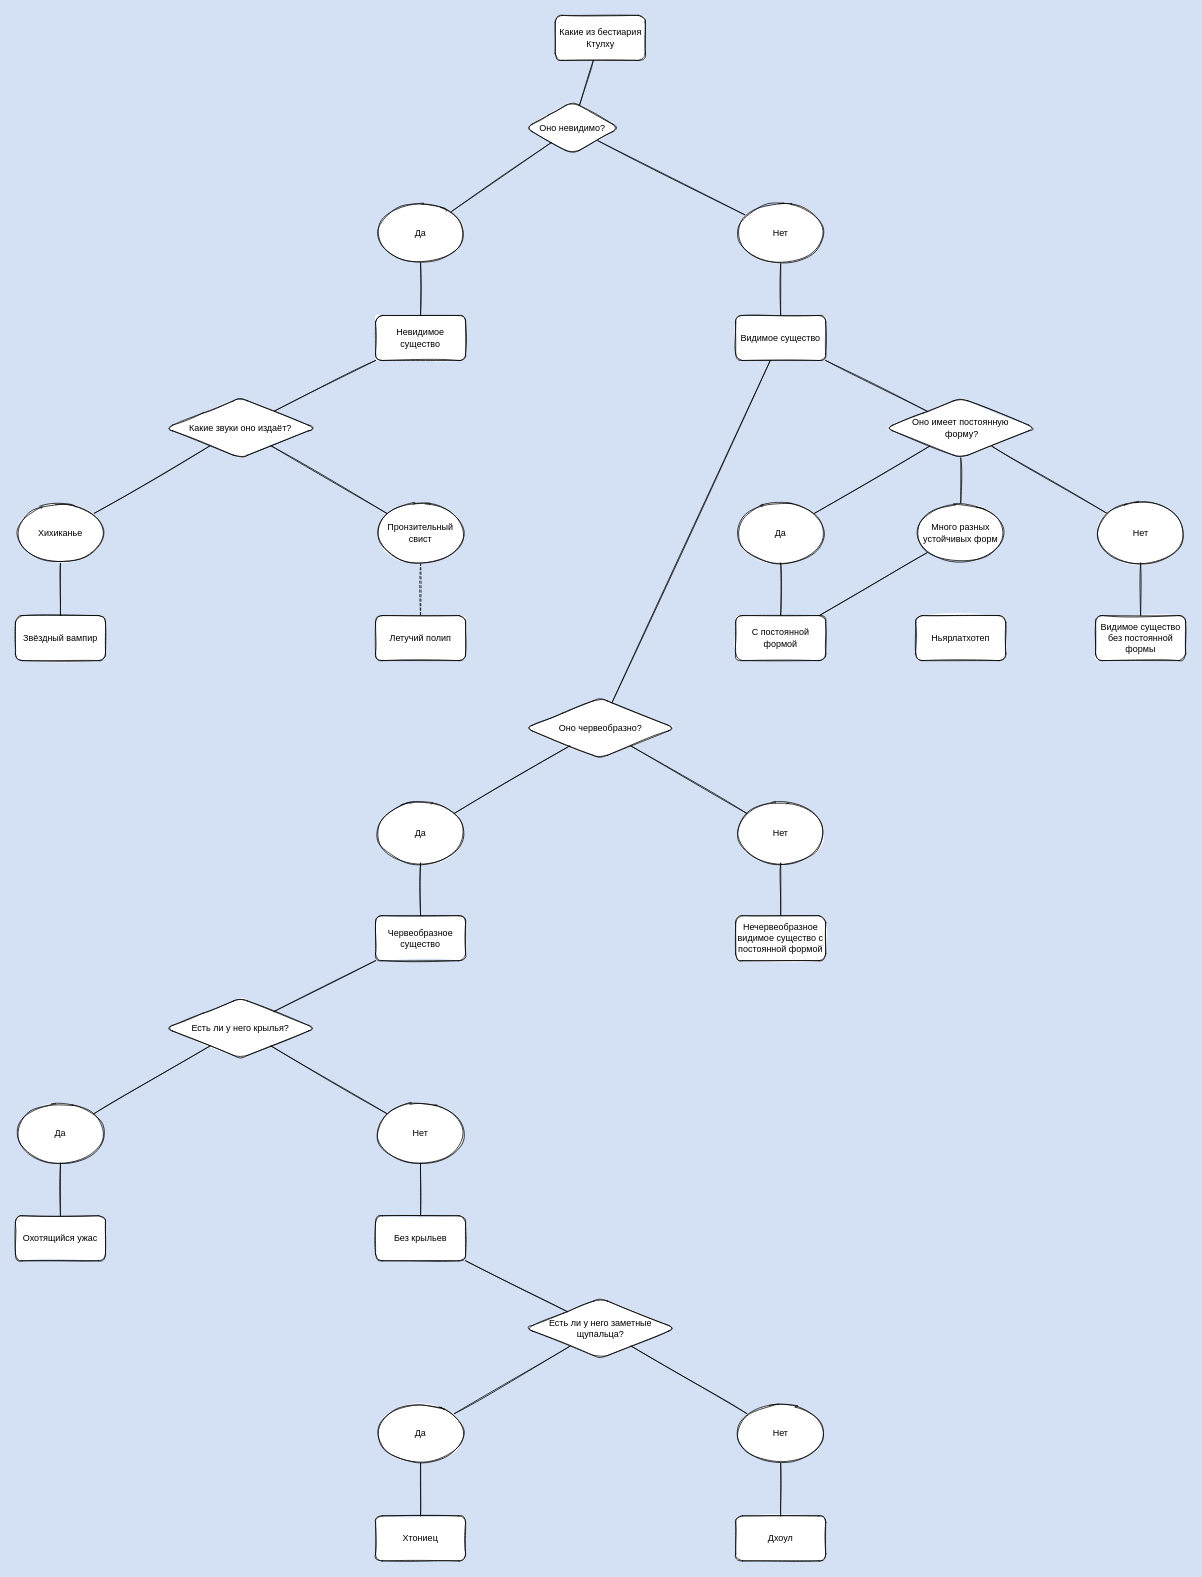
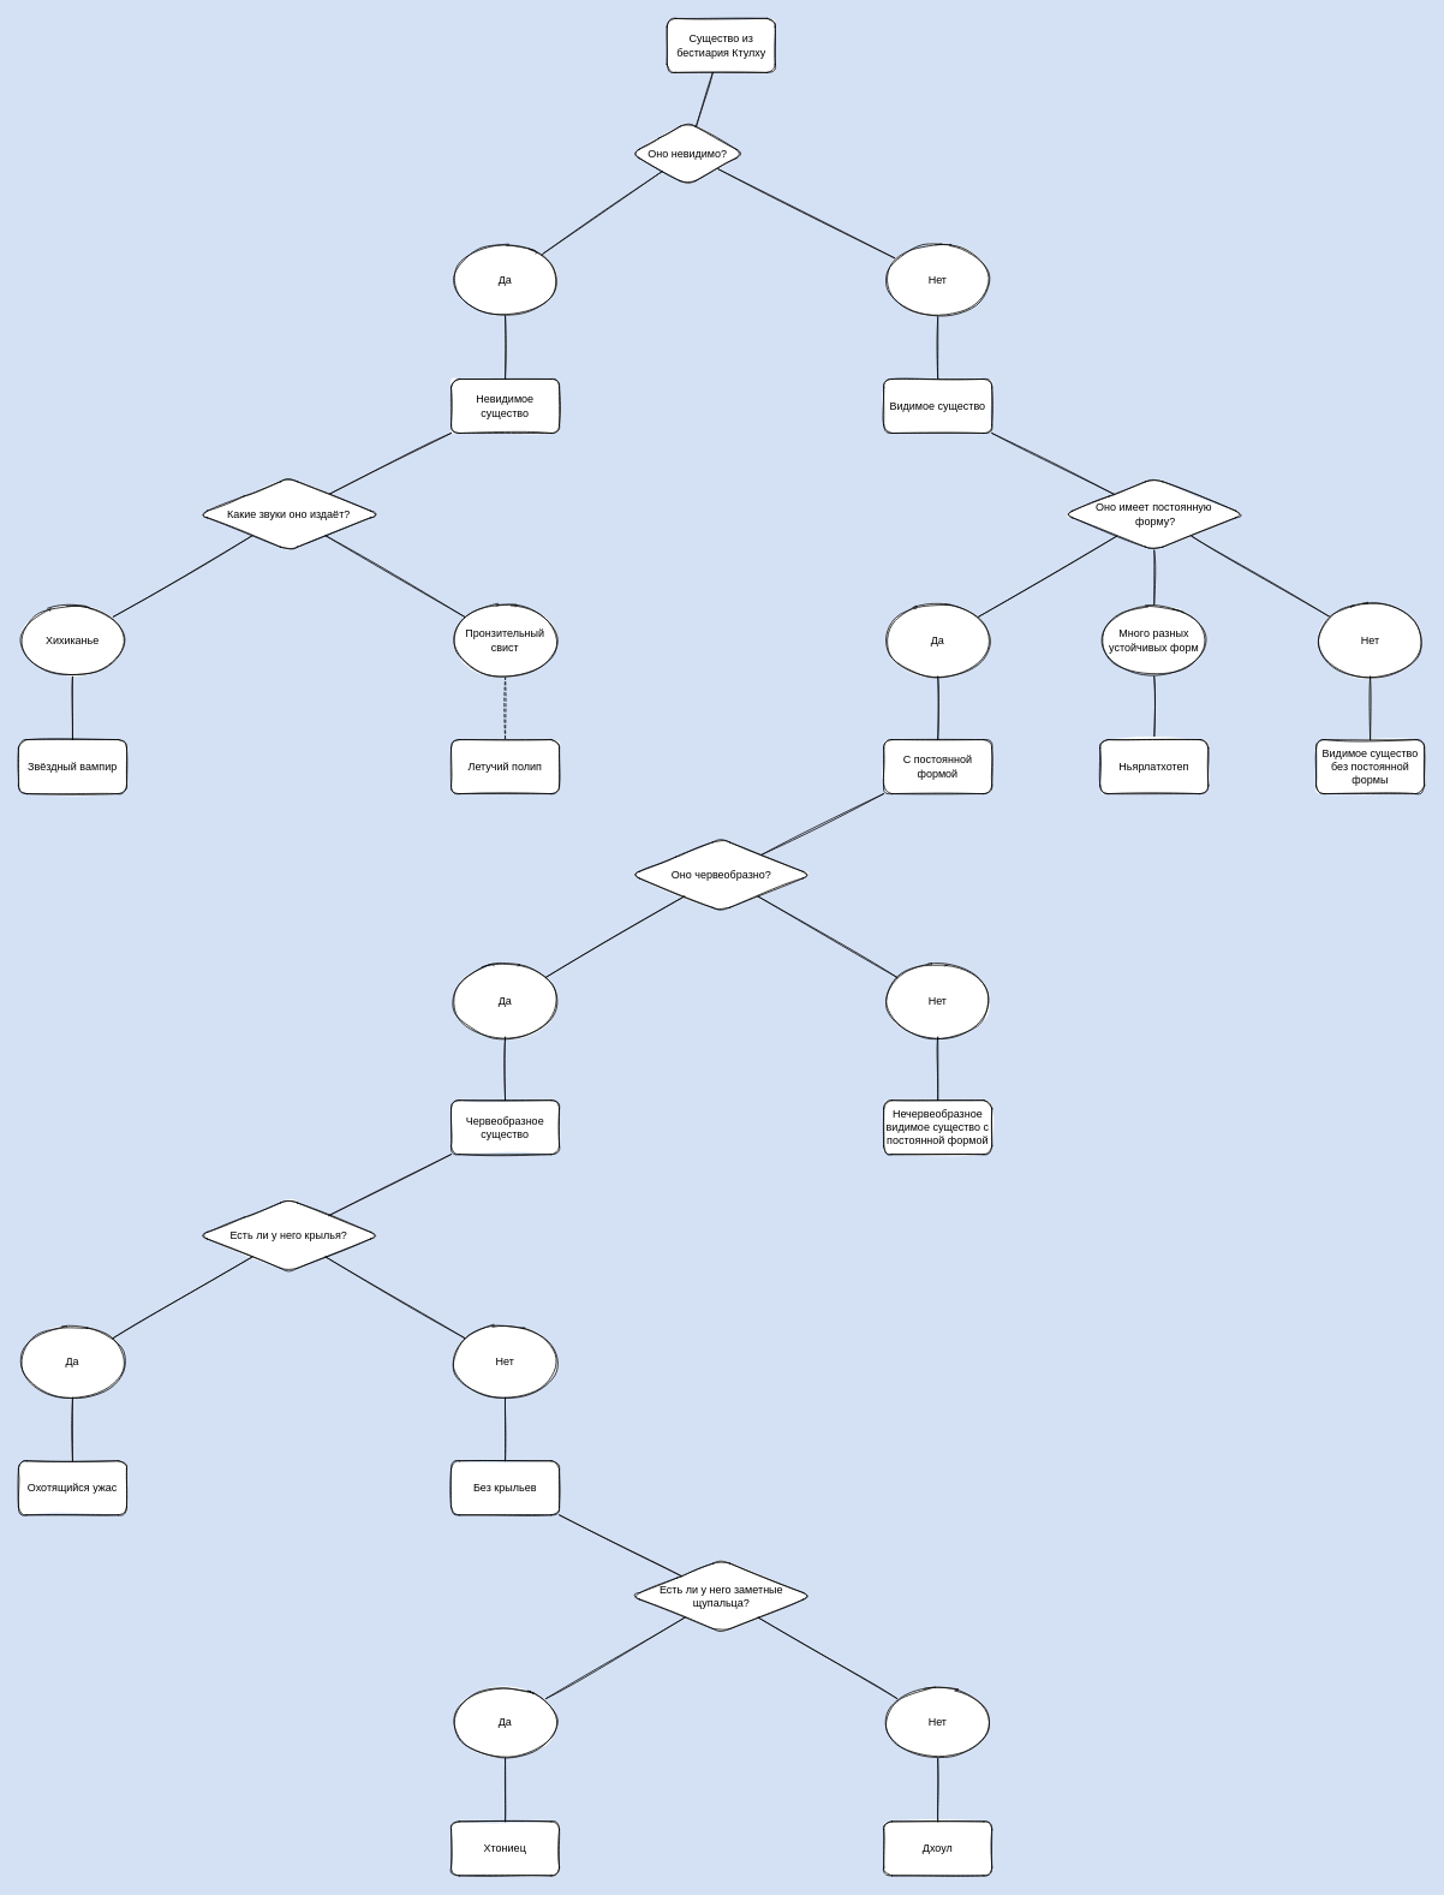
- <mxCell id="65" value="Какие из бестиария Ктулху" style="whiteSpace=wrap;html=1;rounded=1;sketch=1;" parent="1" vertex="1"><mxGeometry x="739.5" y="20" width="120" height="60" as="geometry" /></mxCell>
+ <mxCell id="65" value="Существо из бестиария Ктулху" style="whiteSpace=wrap;html=1;rounded=1;sketch=1;" parent="1" vertex="1"><mxGeometry x="739.5" y="20" width="120" height="60" as="geometry" /></mxCell>
- <mxCell id="36" value="" style="orthogonalLoop=1;jettySize=auto;html=1;endArrow=none;endFill=0;sketch=1;" parent="1" source="35" target="28" edge="1"><mxGeometry relative="1" as="geometry"><mxPoint x="1085.31" y="936.11" as="sourcePoint" /><mxPoint x="949.754" y="1003.888" as="targetPoint" /></mxGeometry></mxCell>
+ <mxCell id="36" value="" style="orthogonalLoop=1;jettySize=auto;html=1;endArrow=none;endFill=0;sketch=1;" parent="1" source="35" target="32" edge="1"><mxGeometry relative="1" as="geometry"><mxPoint x="1085.31" y="936.11" as="sourcePoint" /><mxPoint x="949.754" y="1003.888" as="targetPoint" /></mxGeometry></mxCell>
- <mxCell id="24" value="" style="orthogonalLoop=1;jettySize=auto;html=1;endArrow=none;endFill=0;sketch=1;" parent="1" source="25" target="32" edge="1"><mxGeometry relative="1" as="geometry" /></mxCell>
+ <mxCell id="24" value="" style="orthogonalLoop=1;jettySize=auto;html=1;endArrow=none;endFill=0;sketch=1;" parent="1" source="25" target="26" edge="1"><mxGeometry relative="1" as="geometry" /></mxCell>
